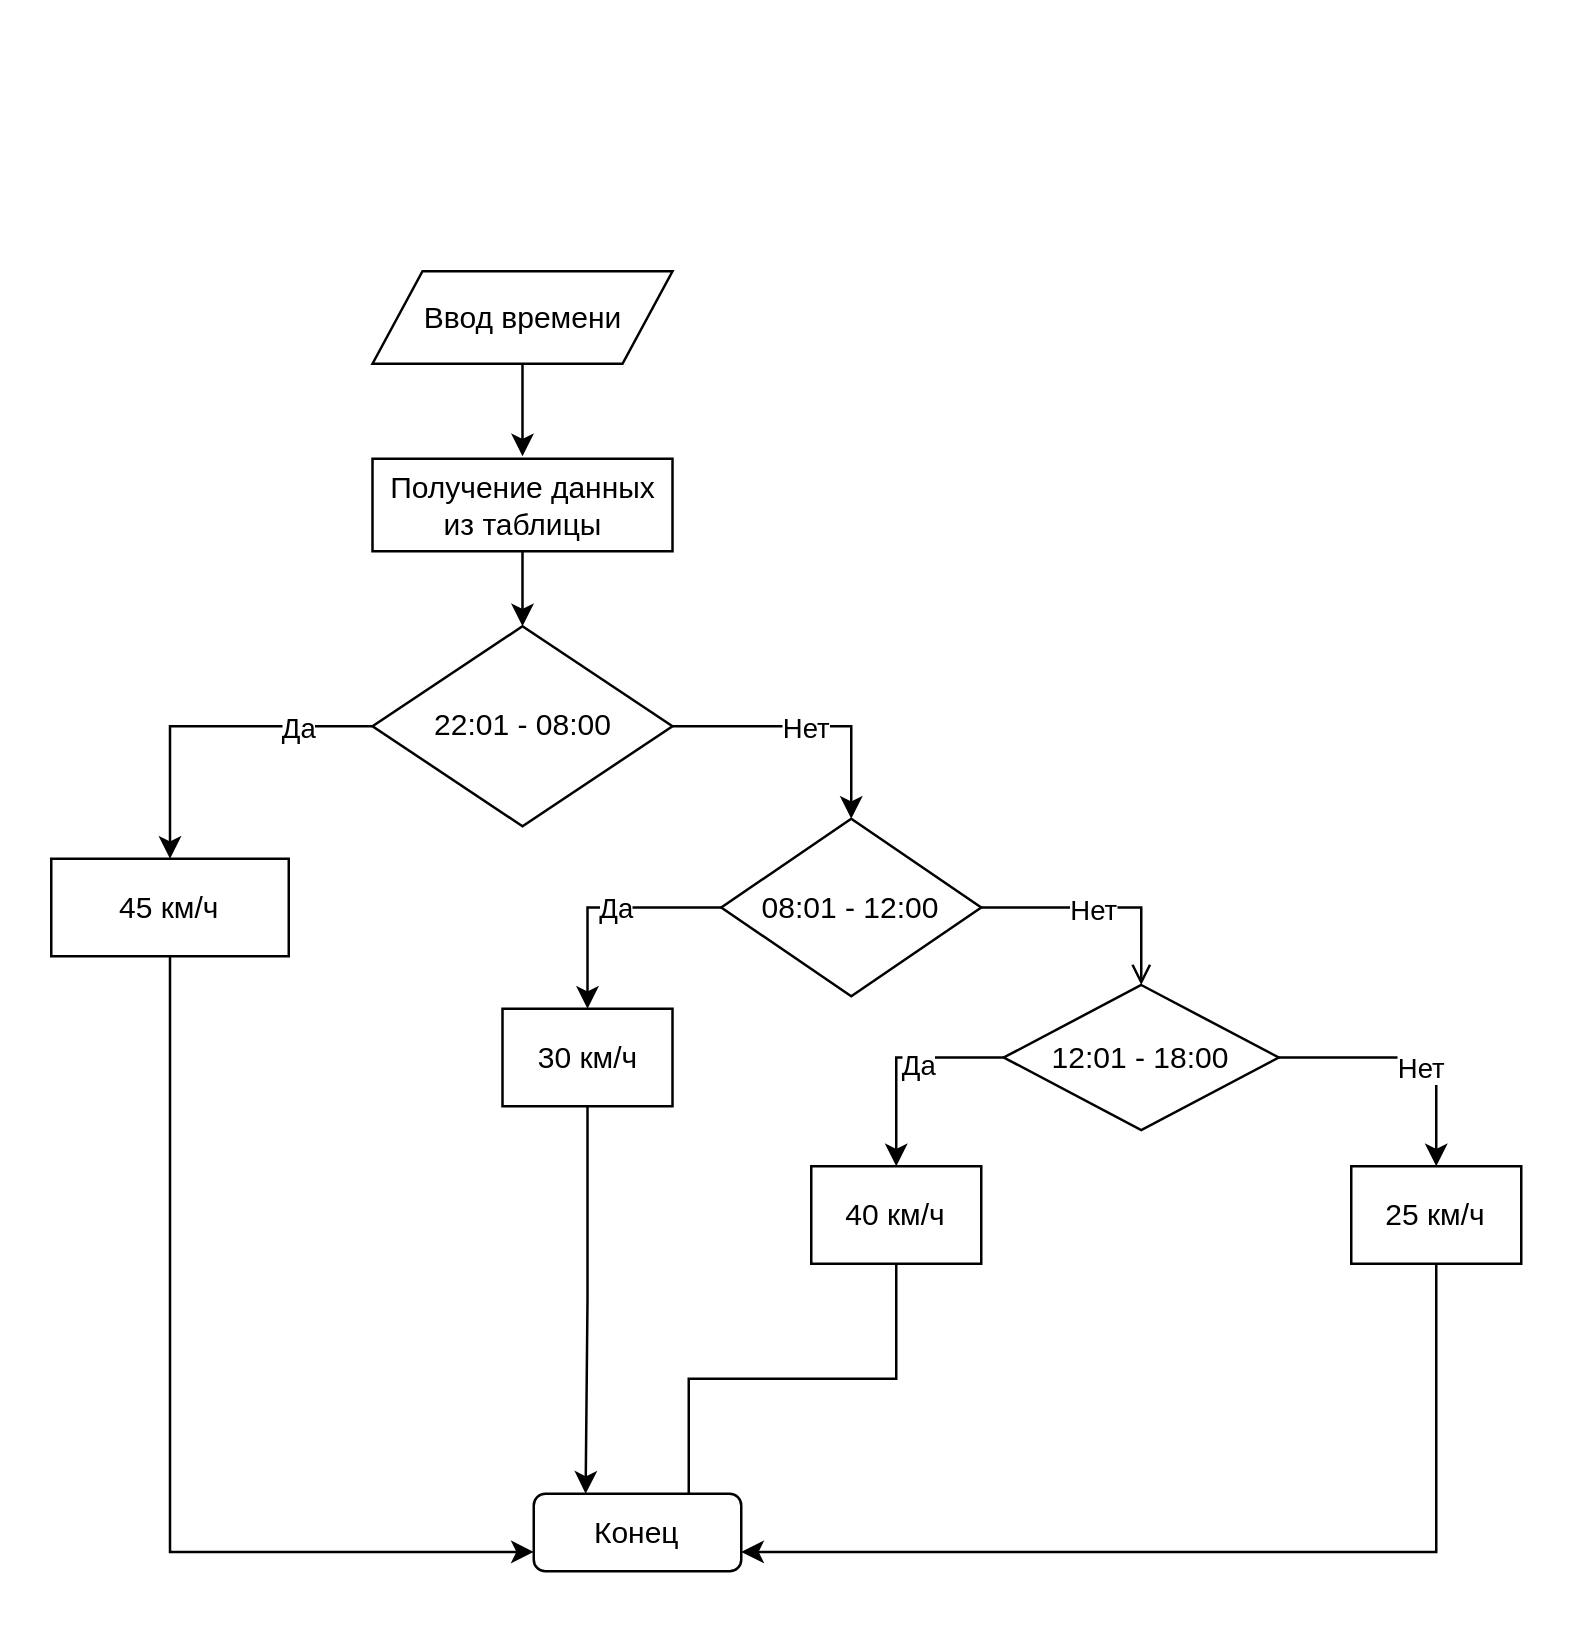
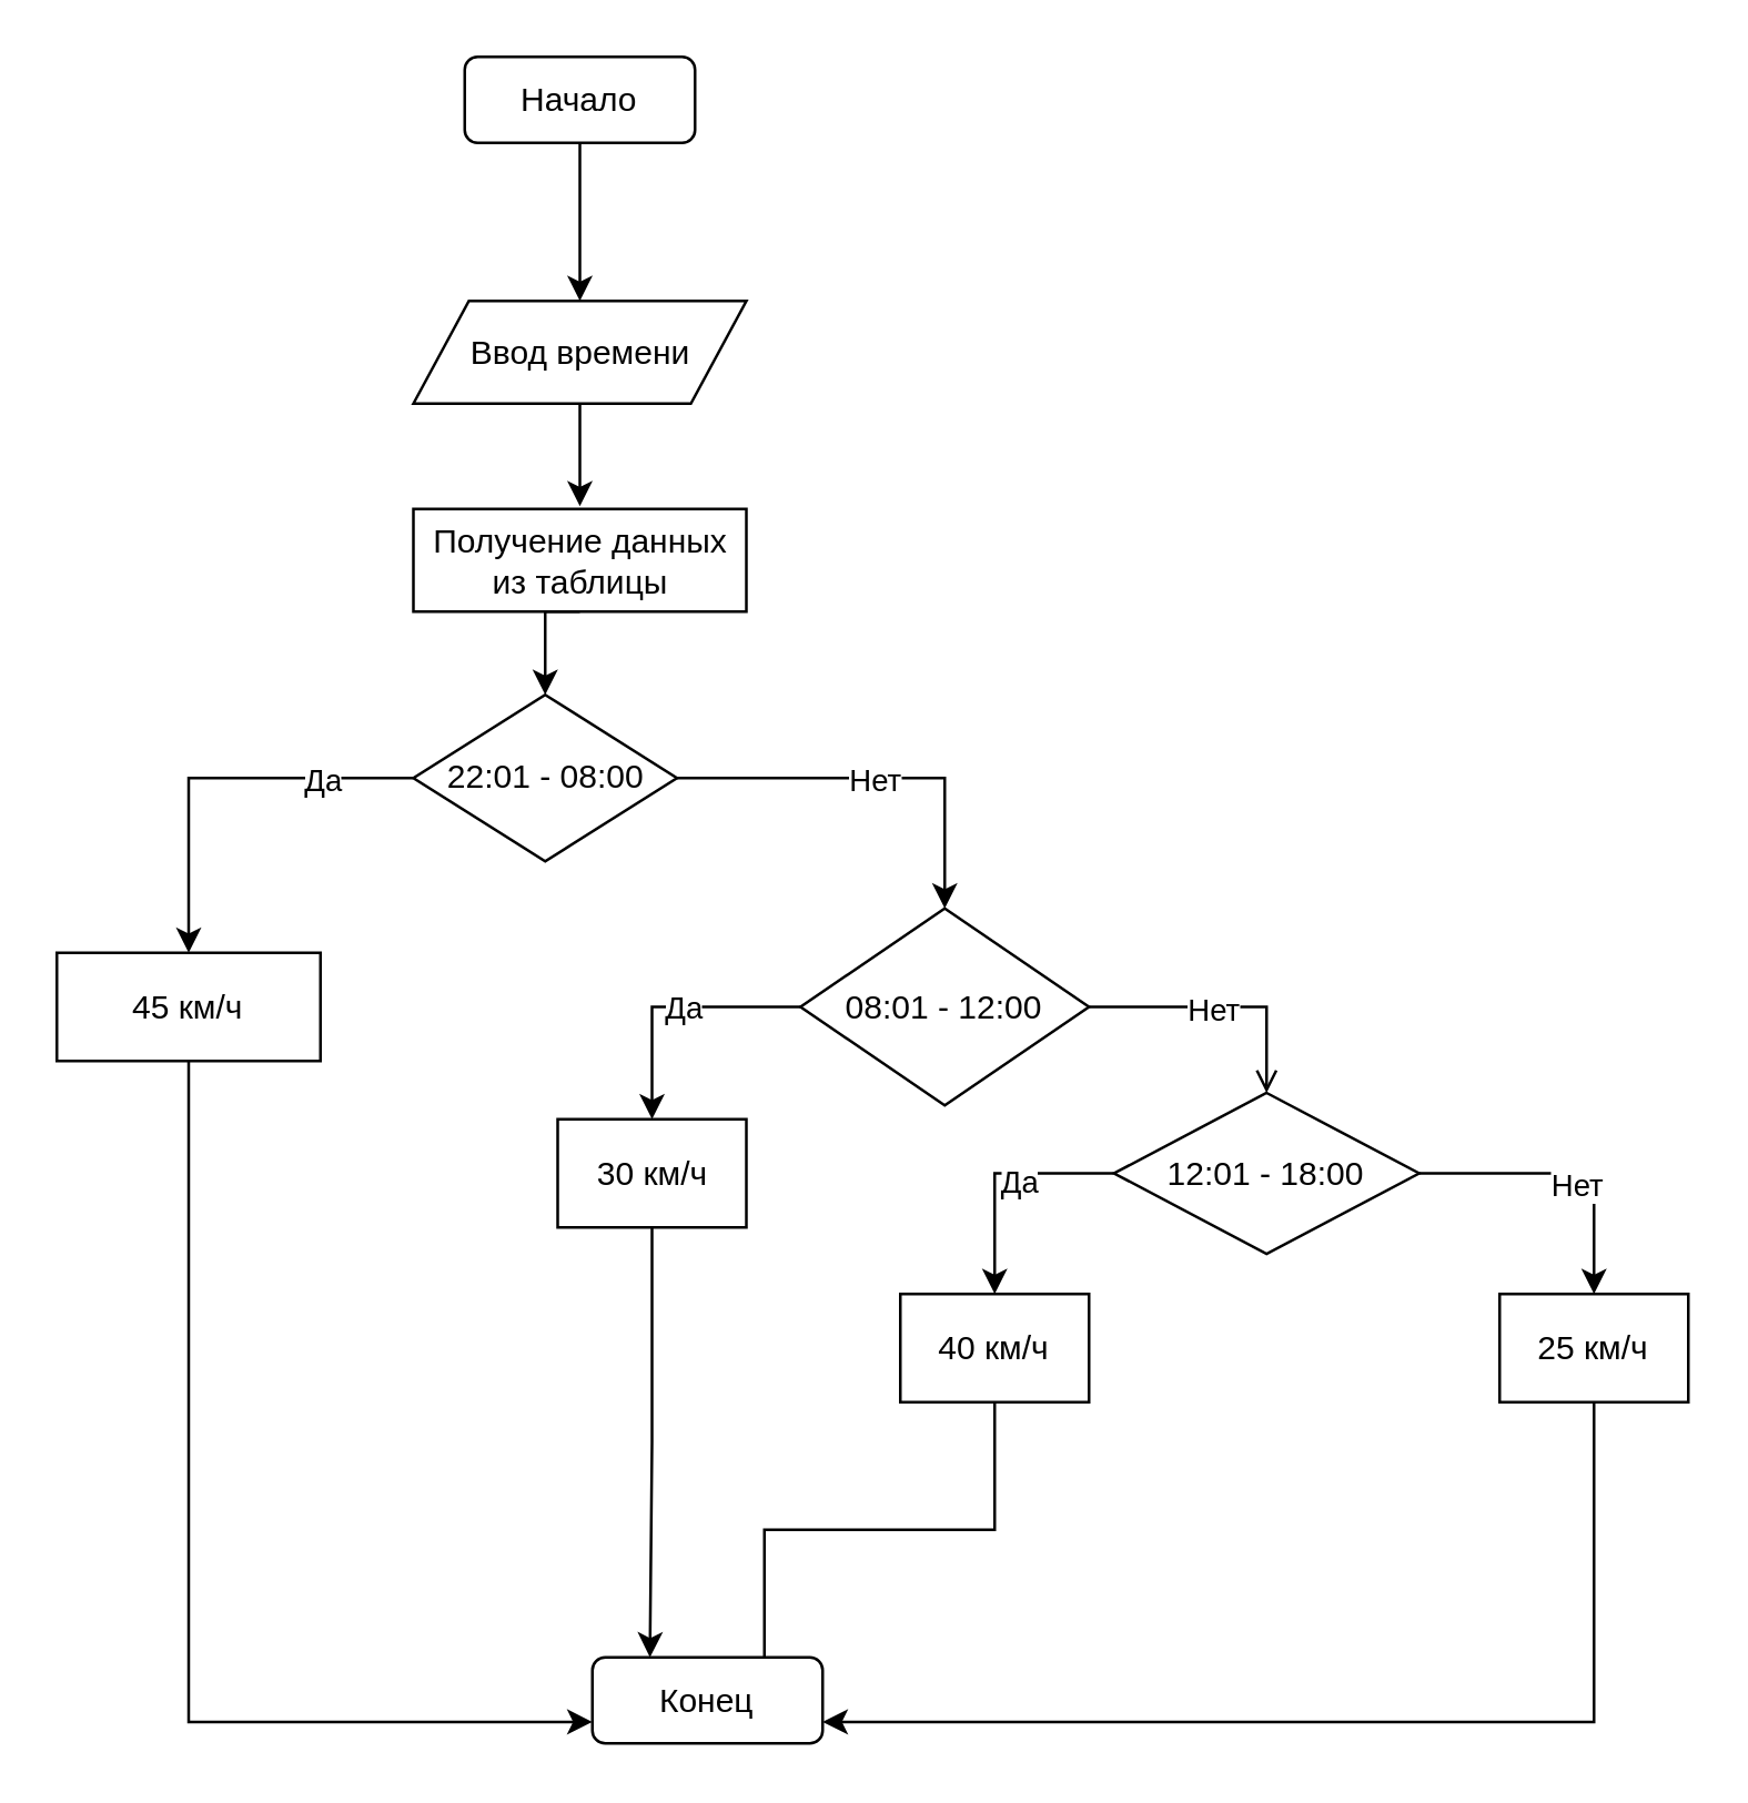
+ <mxCell id="3" value="Начало" style="rounded=1;whiteSpace=wrap;html=1;" vertex="1" parent="1"><mxGeometry x="167" y="20" width="83" height="31" as="geometry" /></mxCell>
+ <mxCell id="2" style="edgeStyle=orthogonalEdgeStyle;rounded=0;orthogonalLoop=1;jettySize=auto;html=1;exitX=0.5;exitY=1;exitDx=0;exitDy=0;entryX=0.5;entryY=0;entryDx=0;entryDy=0;" edge="1" parent="1" source="3" target="5"><mxGeometry relative="1" as="geometry" /></mxCell>
- <mxCell id="12" value="22:01 - 08:00" style="rhombus;whiteSpace=wrap;html=1;" vertex="1" parent="1"><mxGeometry x="148.5" y="250" width="120" height="80" as="geometry" /></mxCell>
+ <mxCell id="12" value="22:01 - 08:00" style="rhombus;whiteSpace=wrap;html=1;" vertex="1" parent="1"><mxGeometry x="148.5" y="250" width="95" height="60" as="geometry" /></mxCell>
